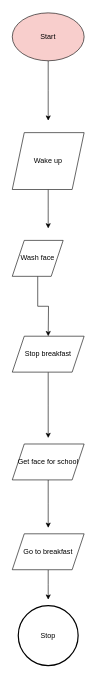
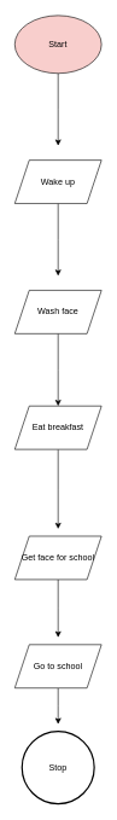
- <mxCell id="5" value="Wake up" style="shape=parallelogram;perimeter=parallelogramPerimeter;whiteSpace=wrap;html=1;fixedSize=1;" vertex="1" parent="1"><mxGeometry x="20" y="220" width="120" height="95" as="geometry" /></mxCell>
+ <mxCell id="5" value="Wake up" style="shape=parallelogram;perimeter=parallelogramPerimeter;whiteSpace=wrap;html=1;fixedSize=1;" vertex="1" parent="1"><mxGeometry x="20" y="220" width="120" height="60" as="geometry" /></mxCell>
- <mxCell id="7" value="Wash face" style="shape=parallelogram;perimeter=parallelogramPerimeter;whiteSpace=wrap;html=1;fixedSize=1;" vertex="1" parent="1"><mxGeometry x="20" y="400" width="85" height="60" as="geometry" /></mxCell>
+ <mxCell id="7" value="Wash face" style="shape=parallelogram;perimeter=parallelogramPerimeter;whiteSpace=wrap;html=1;fixedSize=1;" vertex="1" parent="1"><mxGeometry x="20" y="400" width="120" height="60" as="geometry" /></mxCell>
- <mxCell id="9" value="Stop breakfast" style="shape=parallelogram;perimeter=parallelogramPerimeter;whiteSpace=wrap;html=1;fixedSize=1;" vertex="1" parent="1"><mxGeometry x="20" y="560" width="120" height="60" as="geometry" /></mxCell>
+ <mxCell id="9" value="Eat breakfast" style="shape=parallelogram;perimeter=parallelogramPerimeter;whiteSpace=wrap;html=1;fixedSize=1;" vertex="1" parent="1"><mxGeometry x="20" y="560" width="120" height="60" as="geometry" /></mxCell>
- <mxCell id="13" value="Go to breakfast" style="shape=parallelogram;perimeter=parallelogramPerimeter;whiteSpace=wrap;html=1;fixedSize=1;" vertex="1" parent="1"><mxGeometry x="20" y="890" width="120" height="60" as="geometry" /></mxCell>
+ <mxCell id="13" value="Go to school" style="shape=parallelogram;perimeter=parallelogramPerimeter;whiteSpace=wrap;html=1;fixedSize=1;" vertex="1" parent="1"><mxGeometry x="20" y="890" width="120" height="60" as="geometry" /></mxCell>
